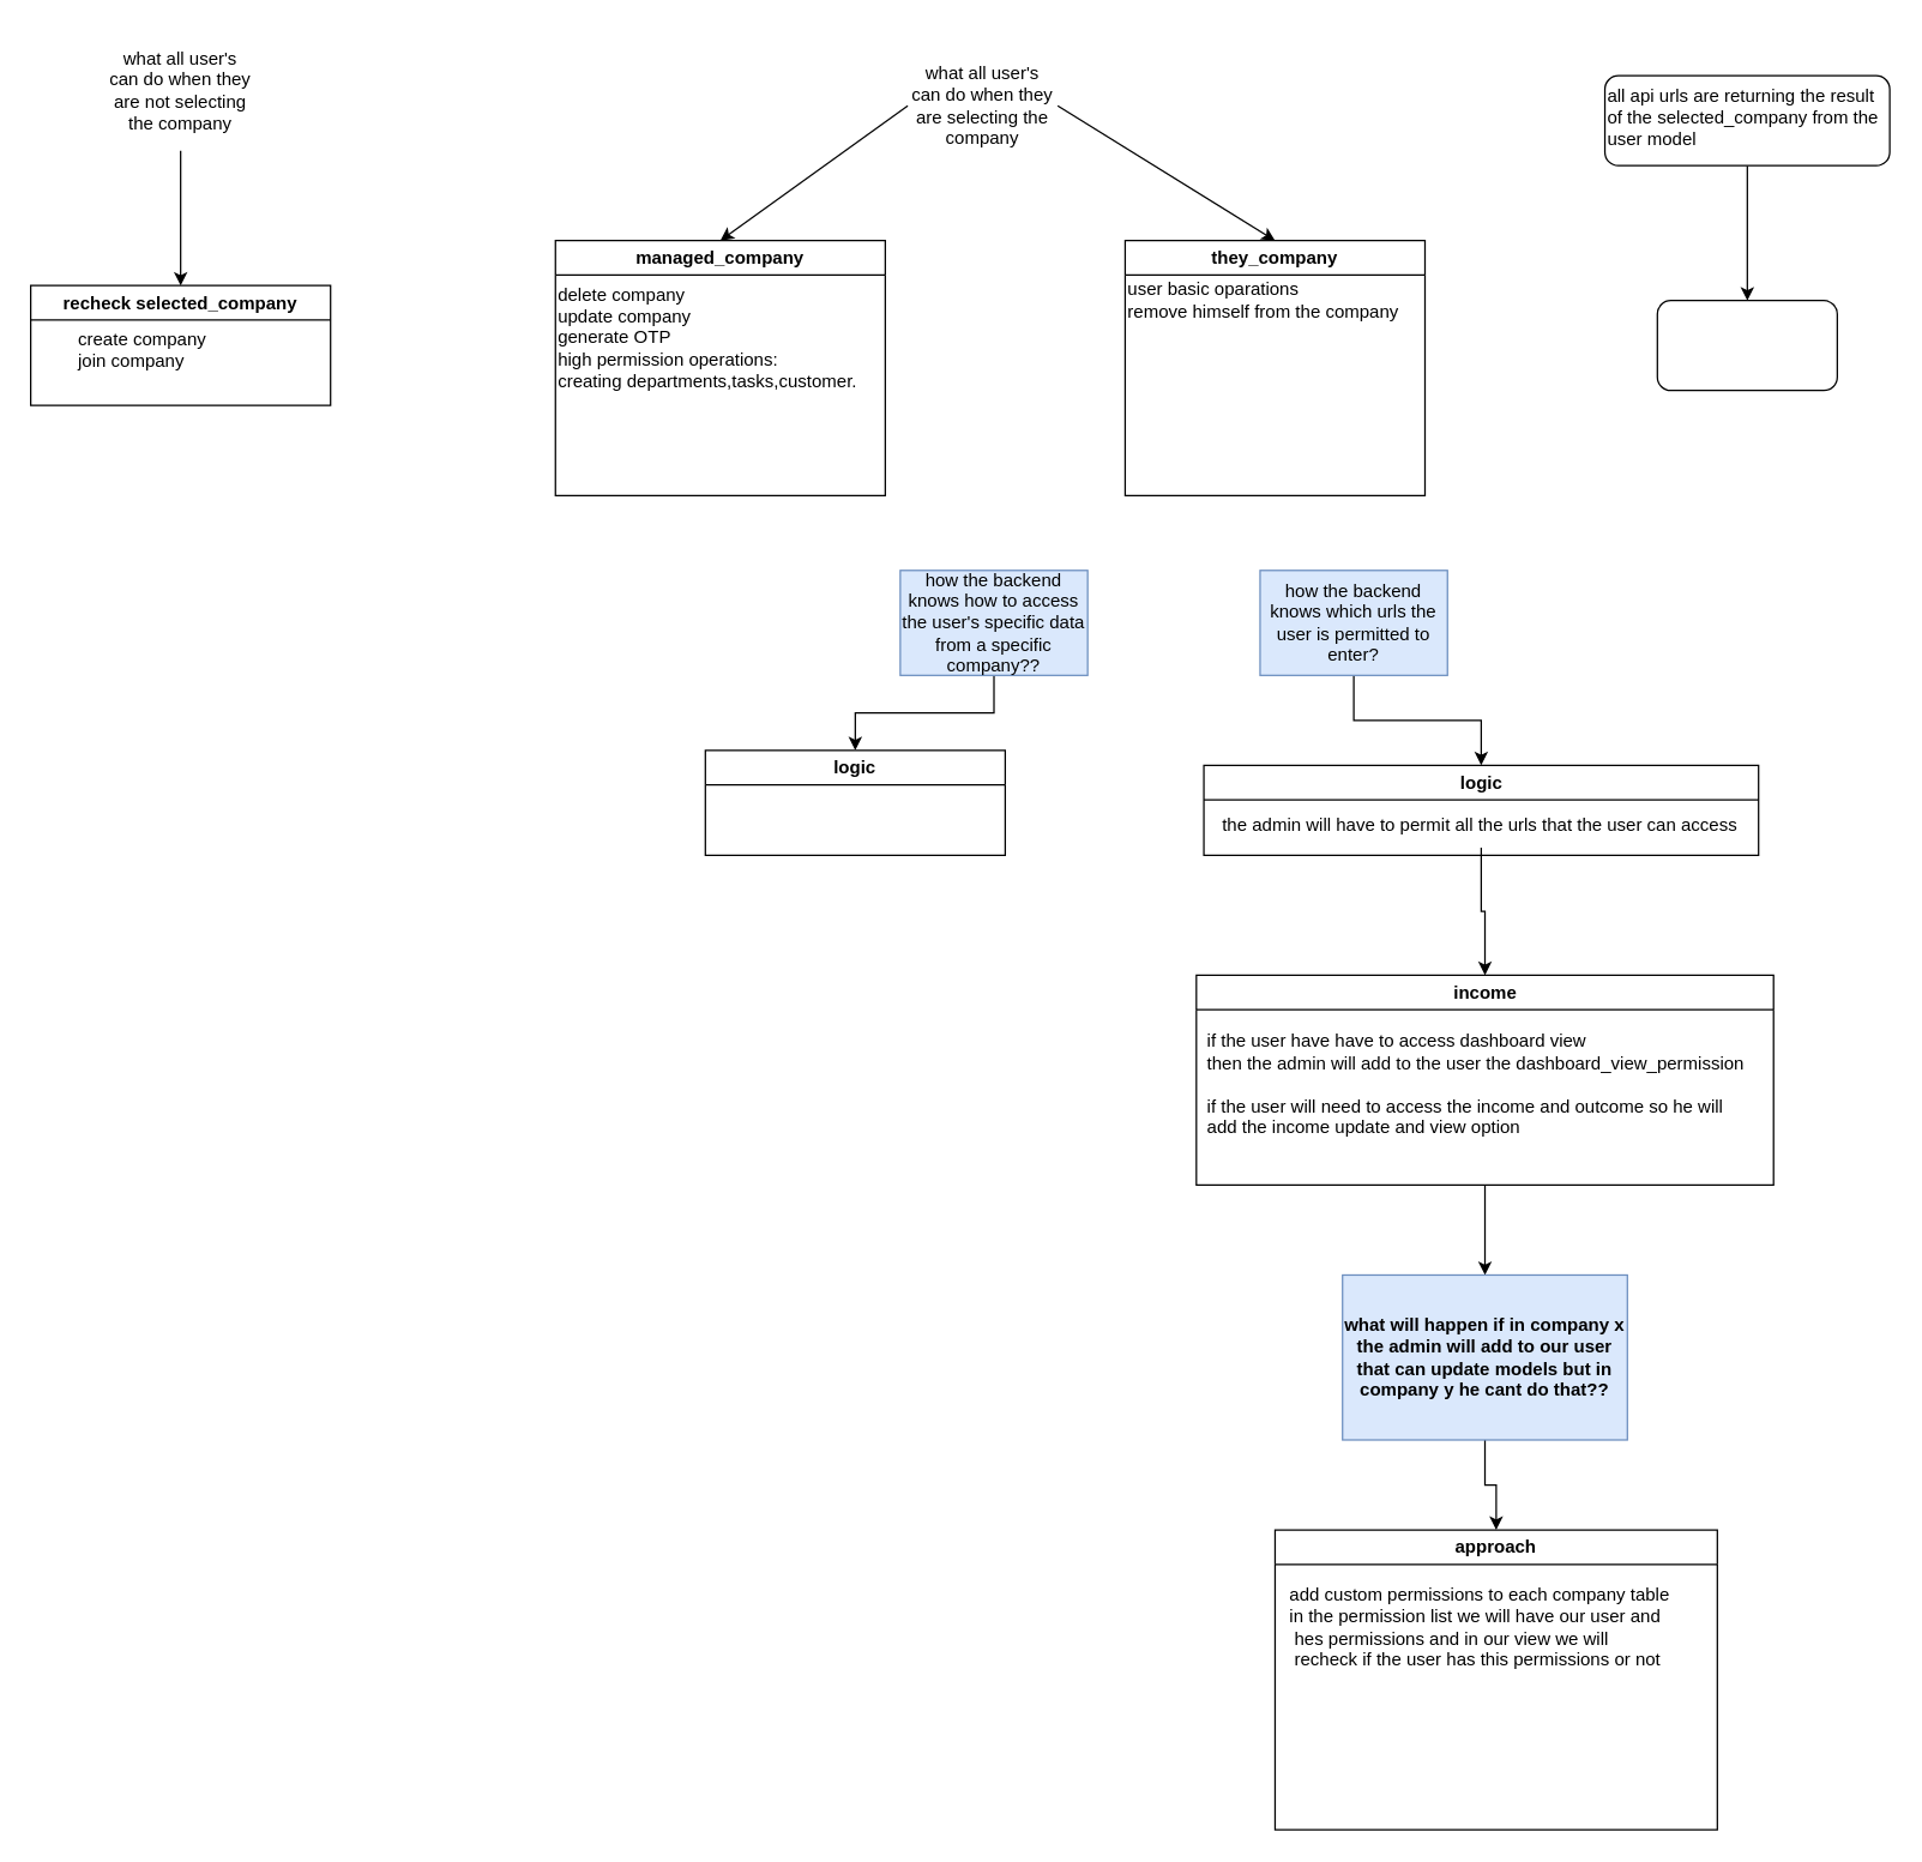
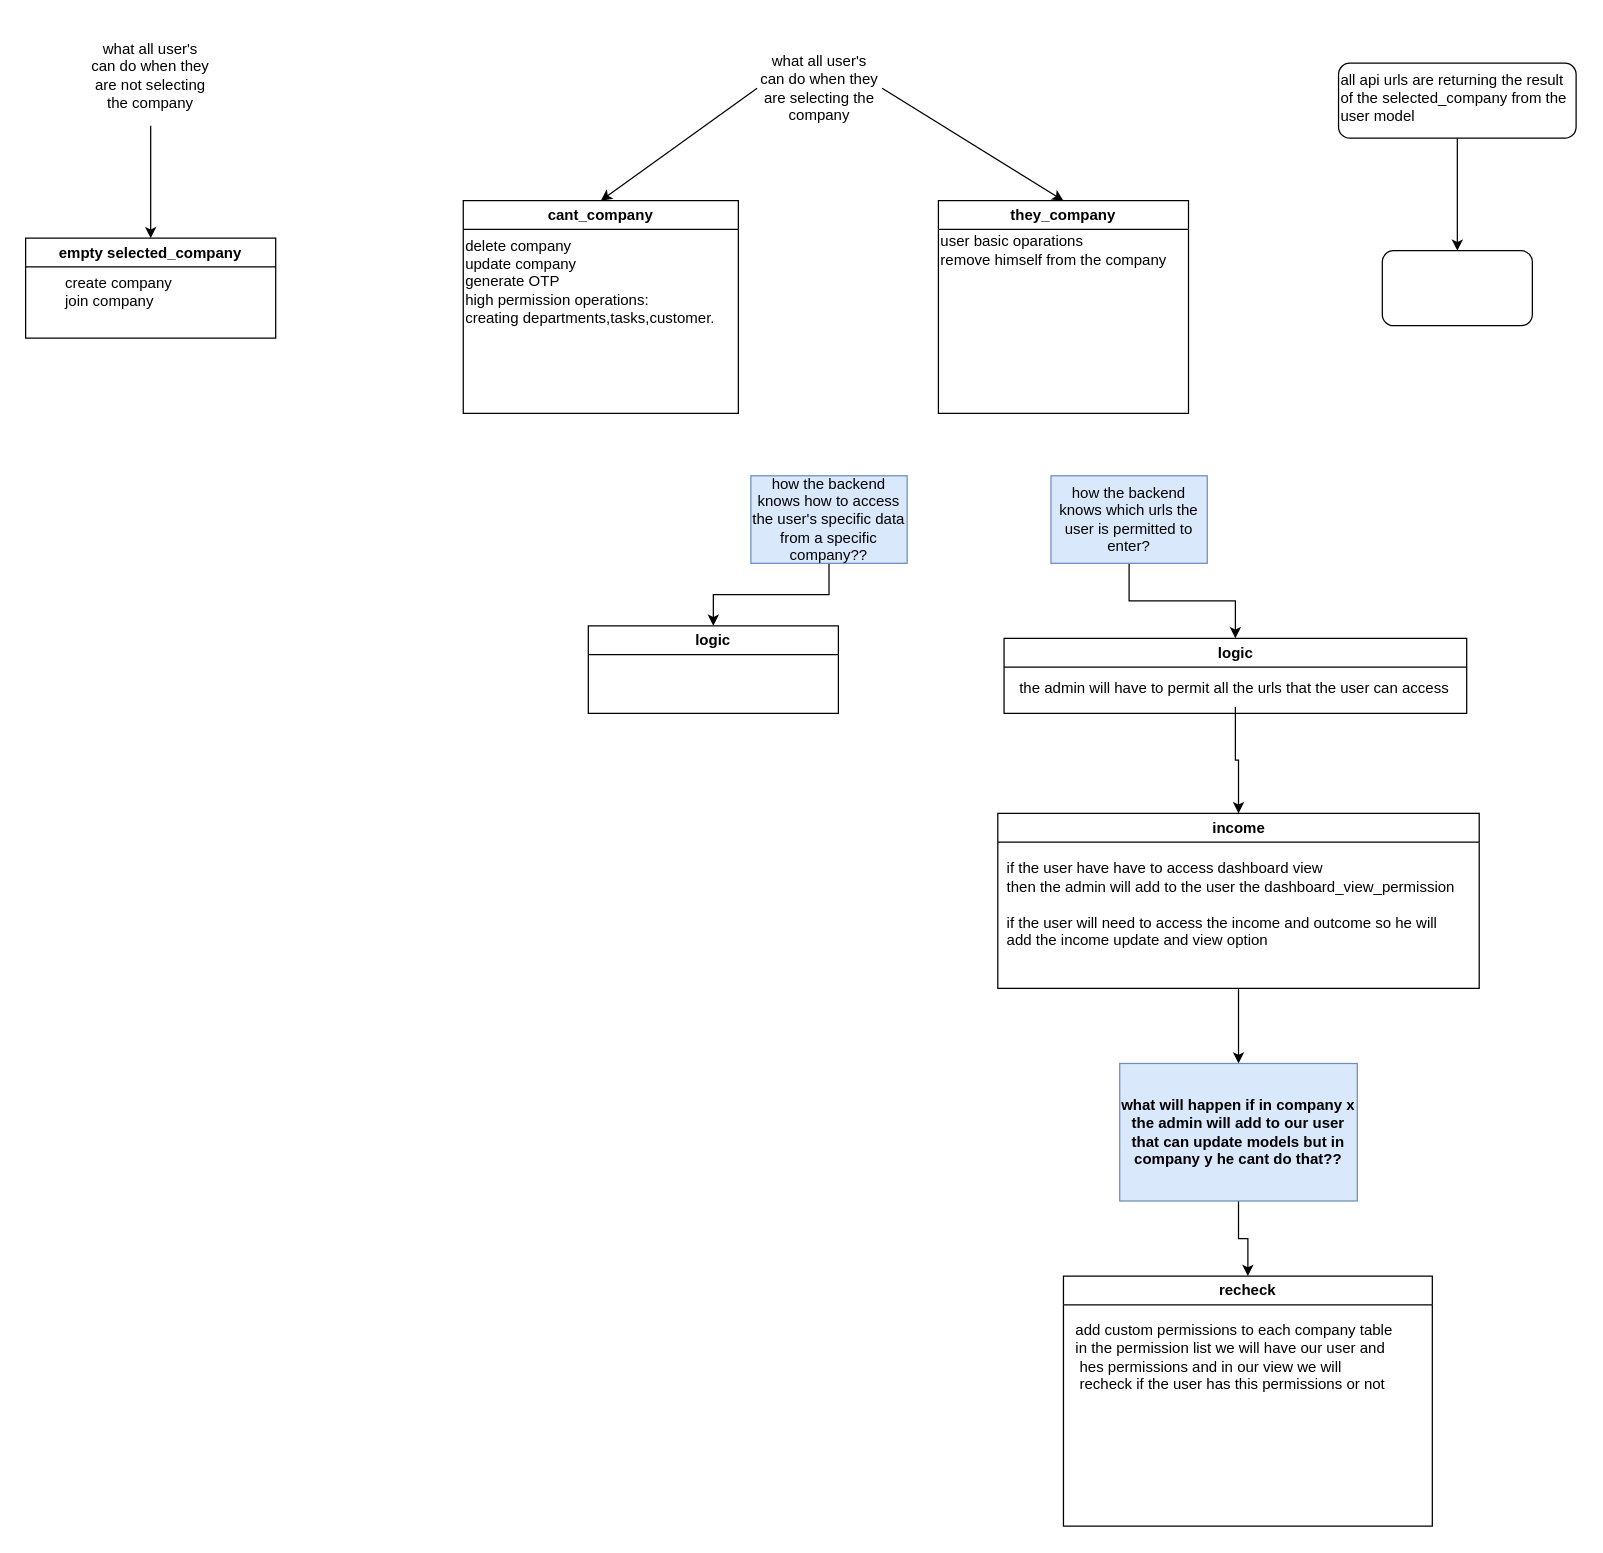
- <mxCell id="12" value="managed_company" style="swimlane;whiteSpace=wrap;html=1;" vertex="1" parent="1"><mxGeometry x="370" y="160" width="220" height="170" as="geometry" /></mxCell>
+ <mxCell id="12" value="cant_company" style="swimlane;whiteSpace=wrap;html=1;" vertex="1" parent="1"><mxGeometry x="370" y="160" width="220" height="170" as="geometry" /></mxCell>
- <mxCell id="7" value="recheck selected_company" style="swimlane;whiteSpace=wrap;html=1;" vertex="1" parent="1"><mxGeometry x="20" y="190" width="200" height="80" as="geometry" /></mxCell>
+ <mxCell id="7" value="empty selected_company" style="swimlane;whiteSpace=wrap;html=1;" vertex="1" parent="1"><mxGeometry x="20" y="190" width="200" height="80" as="geometry" /></mxCell>
- <mxCell id="29" value="approach" style="swimlane;whiteSpace=wrap;html=1;" vertex="1" parent="1"><mxGeometry x="850" y="1020" width="295" height="200" as="geometry" /></mxCell>
+ <mxCell id="29" value="recheck" style="swimlane;whiteSpace=wrap;html=1;" vertex="1" parent="1"><mxGeometry x="850" y="1020" width="295" height="200" as="geometry" /></mxCell>
